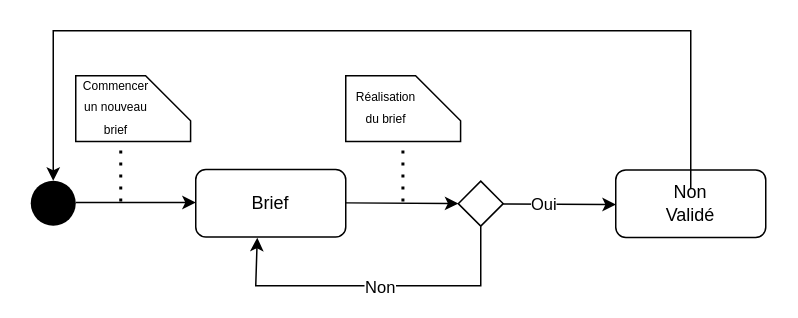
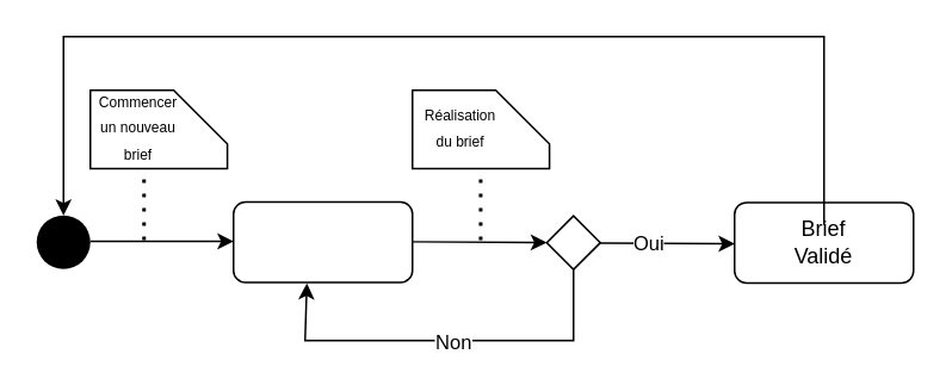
- <mxCell id="5" value="Brief" style="text;html=1;strokeColor=none;fillColor=none;align=center;verticalAlign=middle;whiteSpace=wrap;rounded=0;" parent="1" vertex="1"><mxGeometry x="160" y="125" width="40" height="20" as="geometry" /></mxCell>
- <mxCell id="14" value="Non Validé" style="text;html=1;strokeColor=none;fillColor=none;align=center;verticalAlign=middle;whiteSpace=wrap;rounded=0;" parent="1" vertex="1"><mxGeometry x="440" y="125.25" width="40" height="20" as="geometry" /></mxCell>
+ <mxCell id="14" value="Brief Validé" style="text;html=1;strokeColor=none;fillColor=none;align=center;verticalAlign=middle;whiteSpace=wrap;rounded=0;" parent="1" vertex="1"><mxGeometry x="440" y="125.25" width="40" height="20" as="geometry" /></mxCell>
